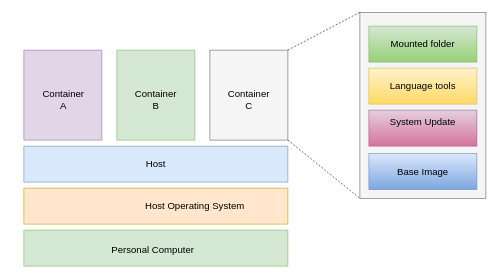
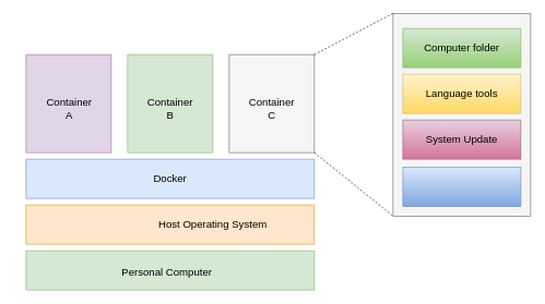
- <mxCell id="24" value="&lt;font style=&quot;font-size: 16px&quot;&gt;Mounted folder&lt;/font&gt;" style="text;html=1;strokeColor=none;fillColor=none;align=center;verticalAlign=middle;whiteSpace=wrap;rounded=0;" vertex="1" parent="1"><mxGeometry x="619" y="55.5" width="170" height="35" as="geometry" /></mxCell>
+ <mxCell id="24" value="&lt;font style=&quot;font-size: 16px&quot;&gt;Computer folder&lt;/font&gt;" style="text;html=1;strokeColor=none;fillColor=none;align=center;verticalAlign=middle;whiteSpace=wrap;rounded=0;" vertex="1" parent="1"><mxGeometry x="619" y="55.5" width="170" height="35" as="geometry" /></mxCell>
- <mxCell id="22" value="&lt;font style=&quot;font-size: 16px&quot;&gt;System Update&lt;br&gt;&lt;/font&gt;" style="text;html=1;strokeColor=none;fillColor=none;align=center;verticalAlign=middle;whiteSpace=wrap;rounded=0;" vertex="1" parent="1"><mxGeometry x="619" y="185.5" width="170" height="35" as="geometry" /></mxCell>
+ <mxCell id="22" value="&lt;font style=&quot;font-size: 16px&quot;&gt;System Update&lt;br&gt;&lt;/font&gt;" style="text;html=1;strokeColor=none;fillColor=none;align=center;verticalAlign=middle;whiteSpace=wrap;rounded=0;" vertex="1" parent="1"><mxGeometry x="619" y="195.5" width="170" height="35" as="geometry" /></mxCell>
- <mxCell id="13" value="&lt;font style=&quot;font-size: 16px&quot;&gt;Host&lt;br&gt;&lt;/font&gt;" style="text;html=1;strokeColor=none;fillColor=none;align=center;verticalAlign=middle;whiteSpace=wrap;rounded=0;" vertex="1" parent="1"><mxGeometry x="174" y="255.5" width="170" height="35" as="geometry" /></mxCell>
+ <mxCell id="13" value="&lt;font style=&quot;font-size: 16px&quot;&gt;Docker&lt;br&gt;&lt;/font&gt;" style="text;html=1;strokeColor=none;fillColor=none;align=center;verticalAlign=middle;whiteSpace=wrap;rounded=0;" vertex="1" parent="1"><mxGeometry x="174" y="255.5" width="170" height="35" as="geometry" /></mxCell>
- <mxCell id="21" value="&lt;font style=&quot;font-size: 16px&quot;&gt;Base Image&lt;/font&gt;&lt;font style=&quot;font-size: 16px&quot;&gt;&lt;br&gt;&lt;/font&gt;" style="text;html=1;strokeColor=none;fillColor=none;align=center;verticalAlign=middle;whiteSpace=wrap;rounded=0;" vertex="1" parent="1"><mxGeometry x="619" y="268" width="170" height="35" as="geometry" /></mxCell>
